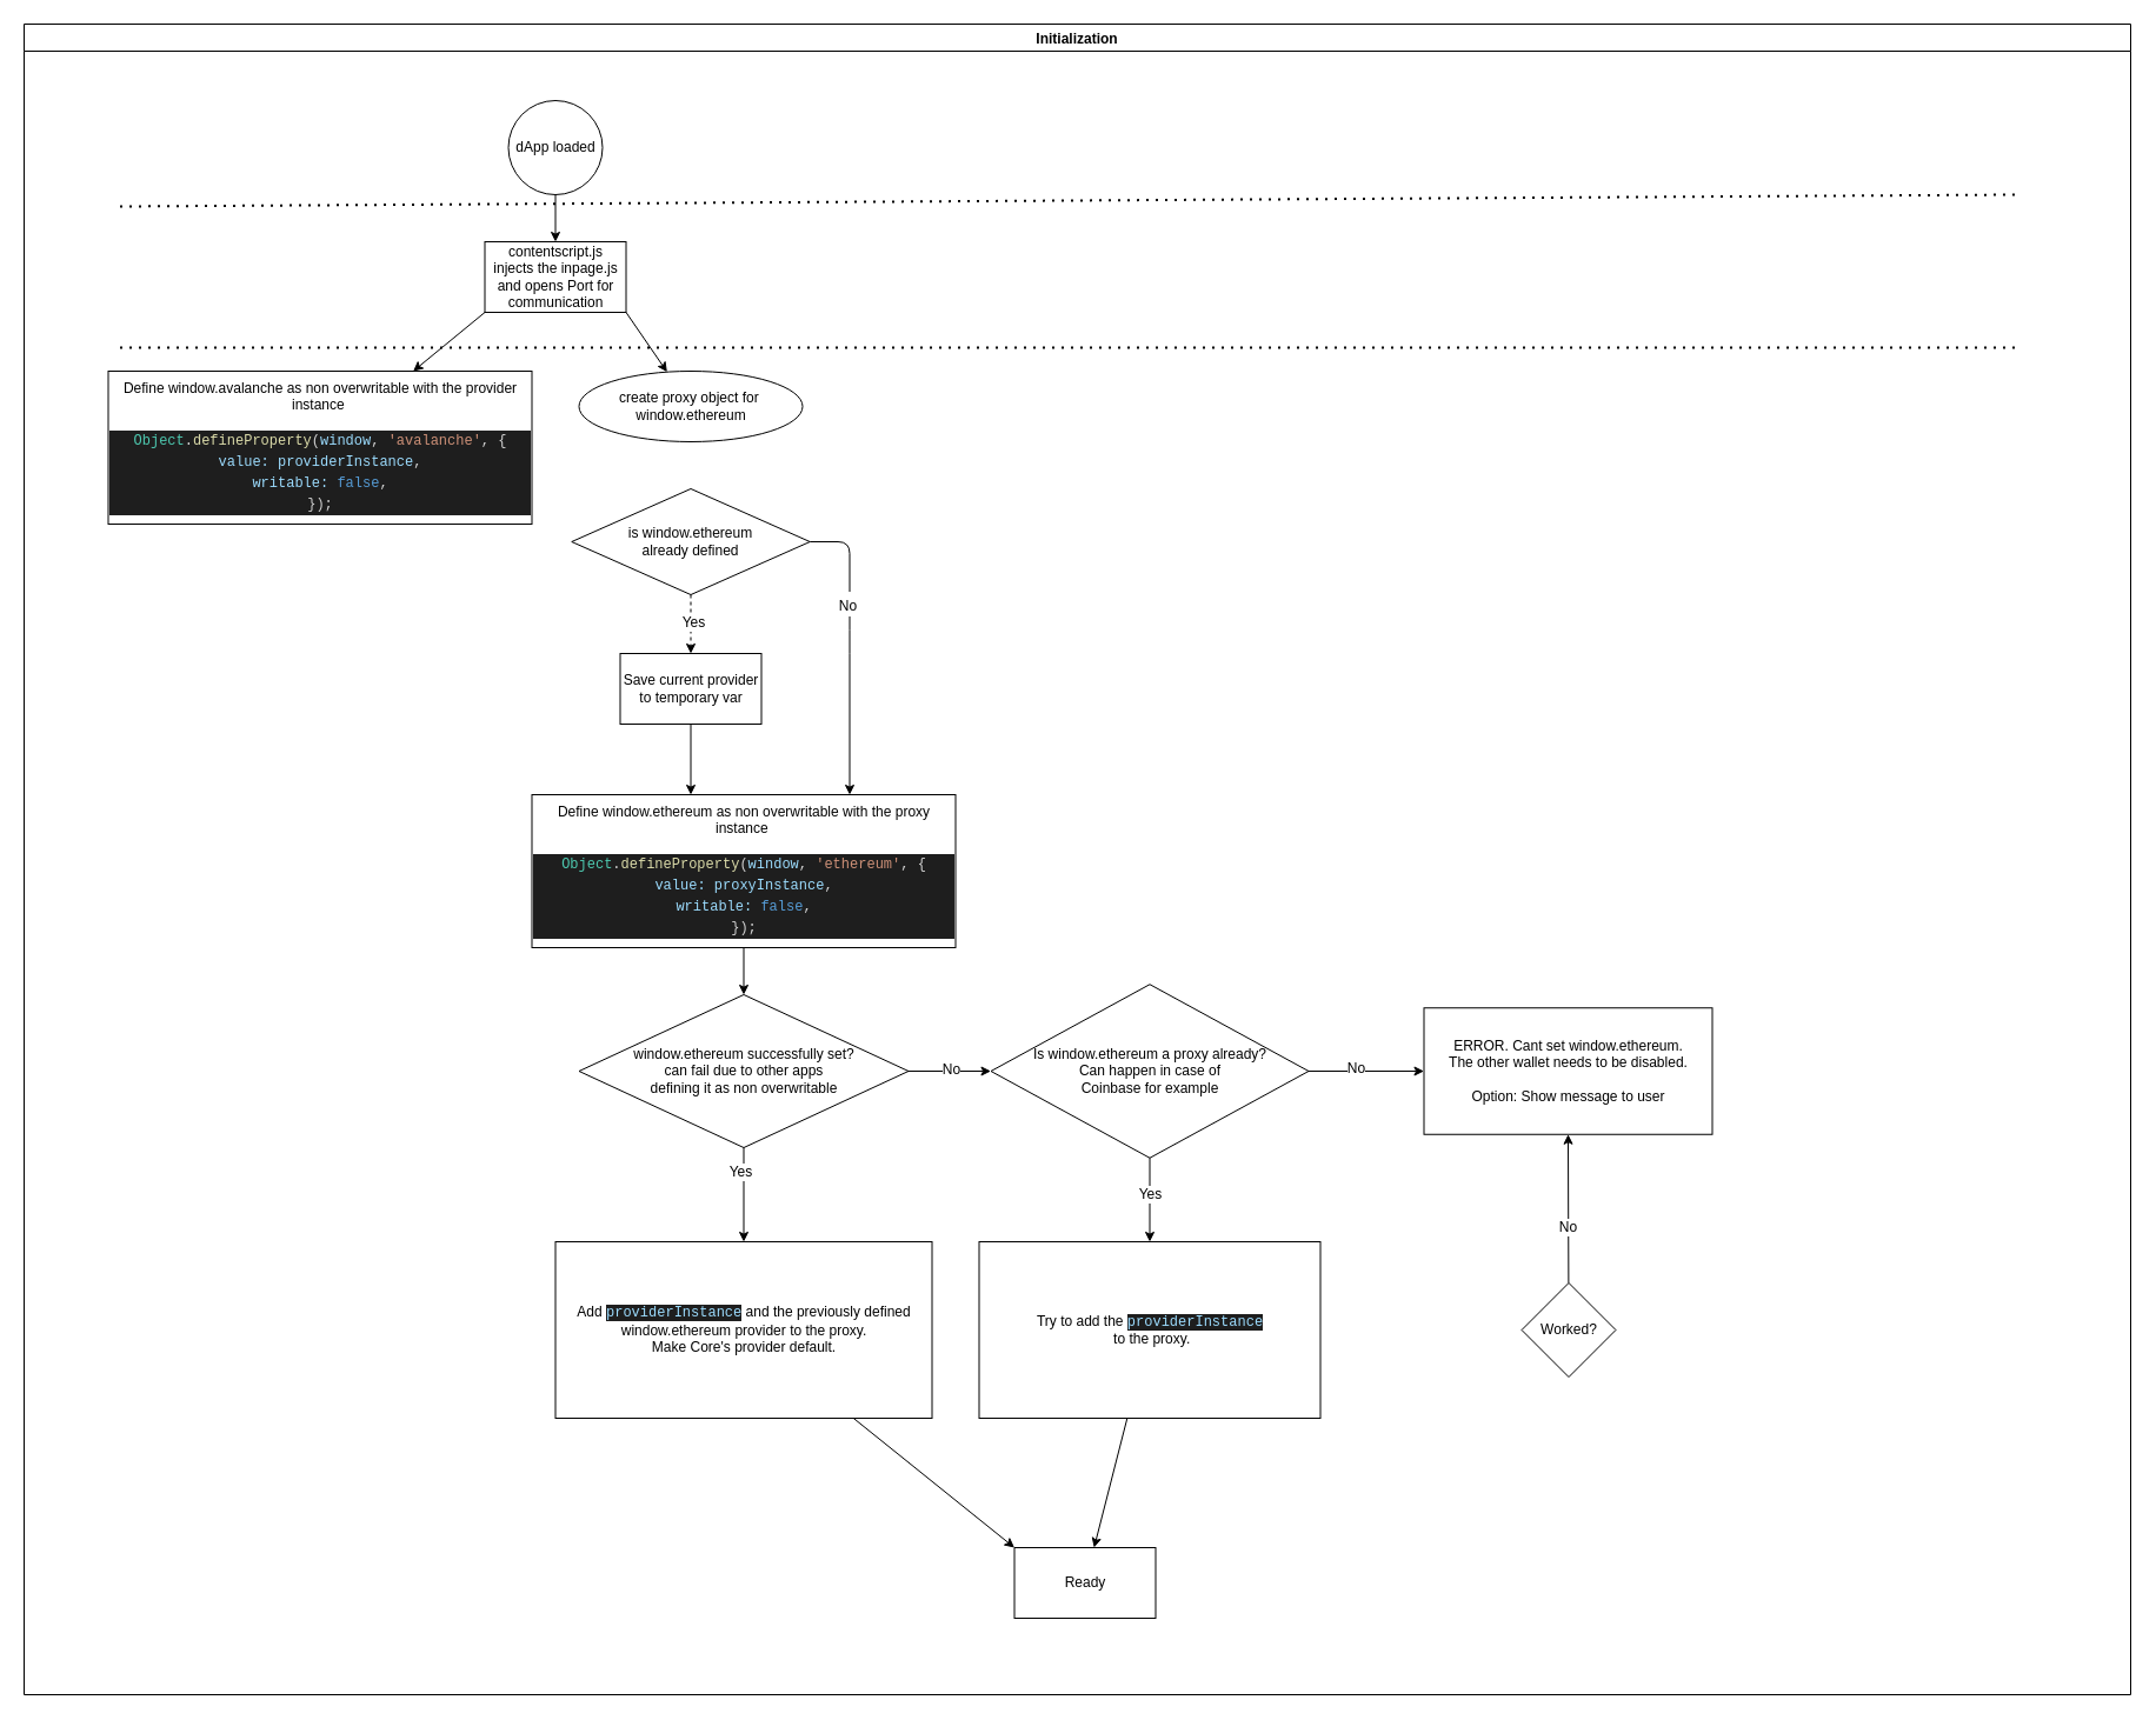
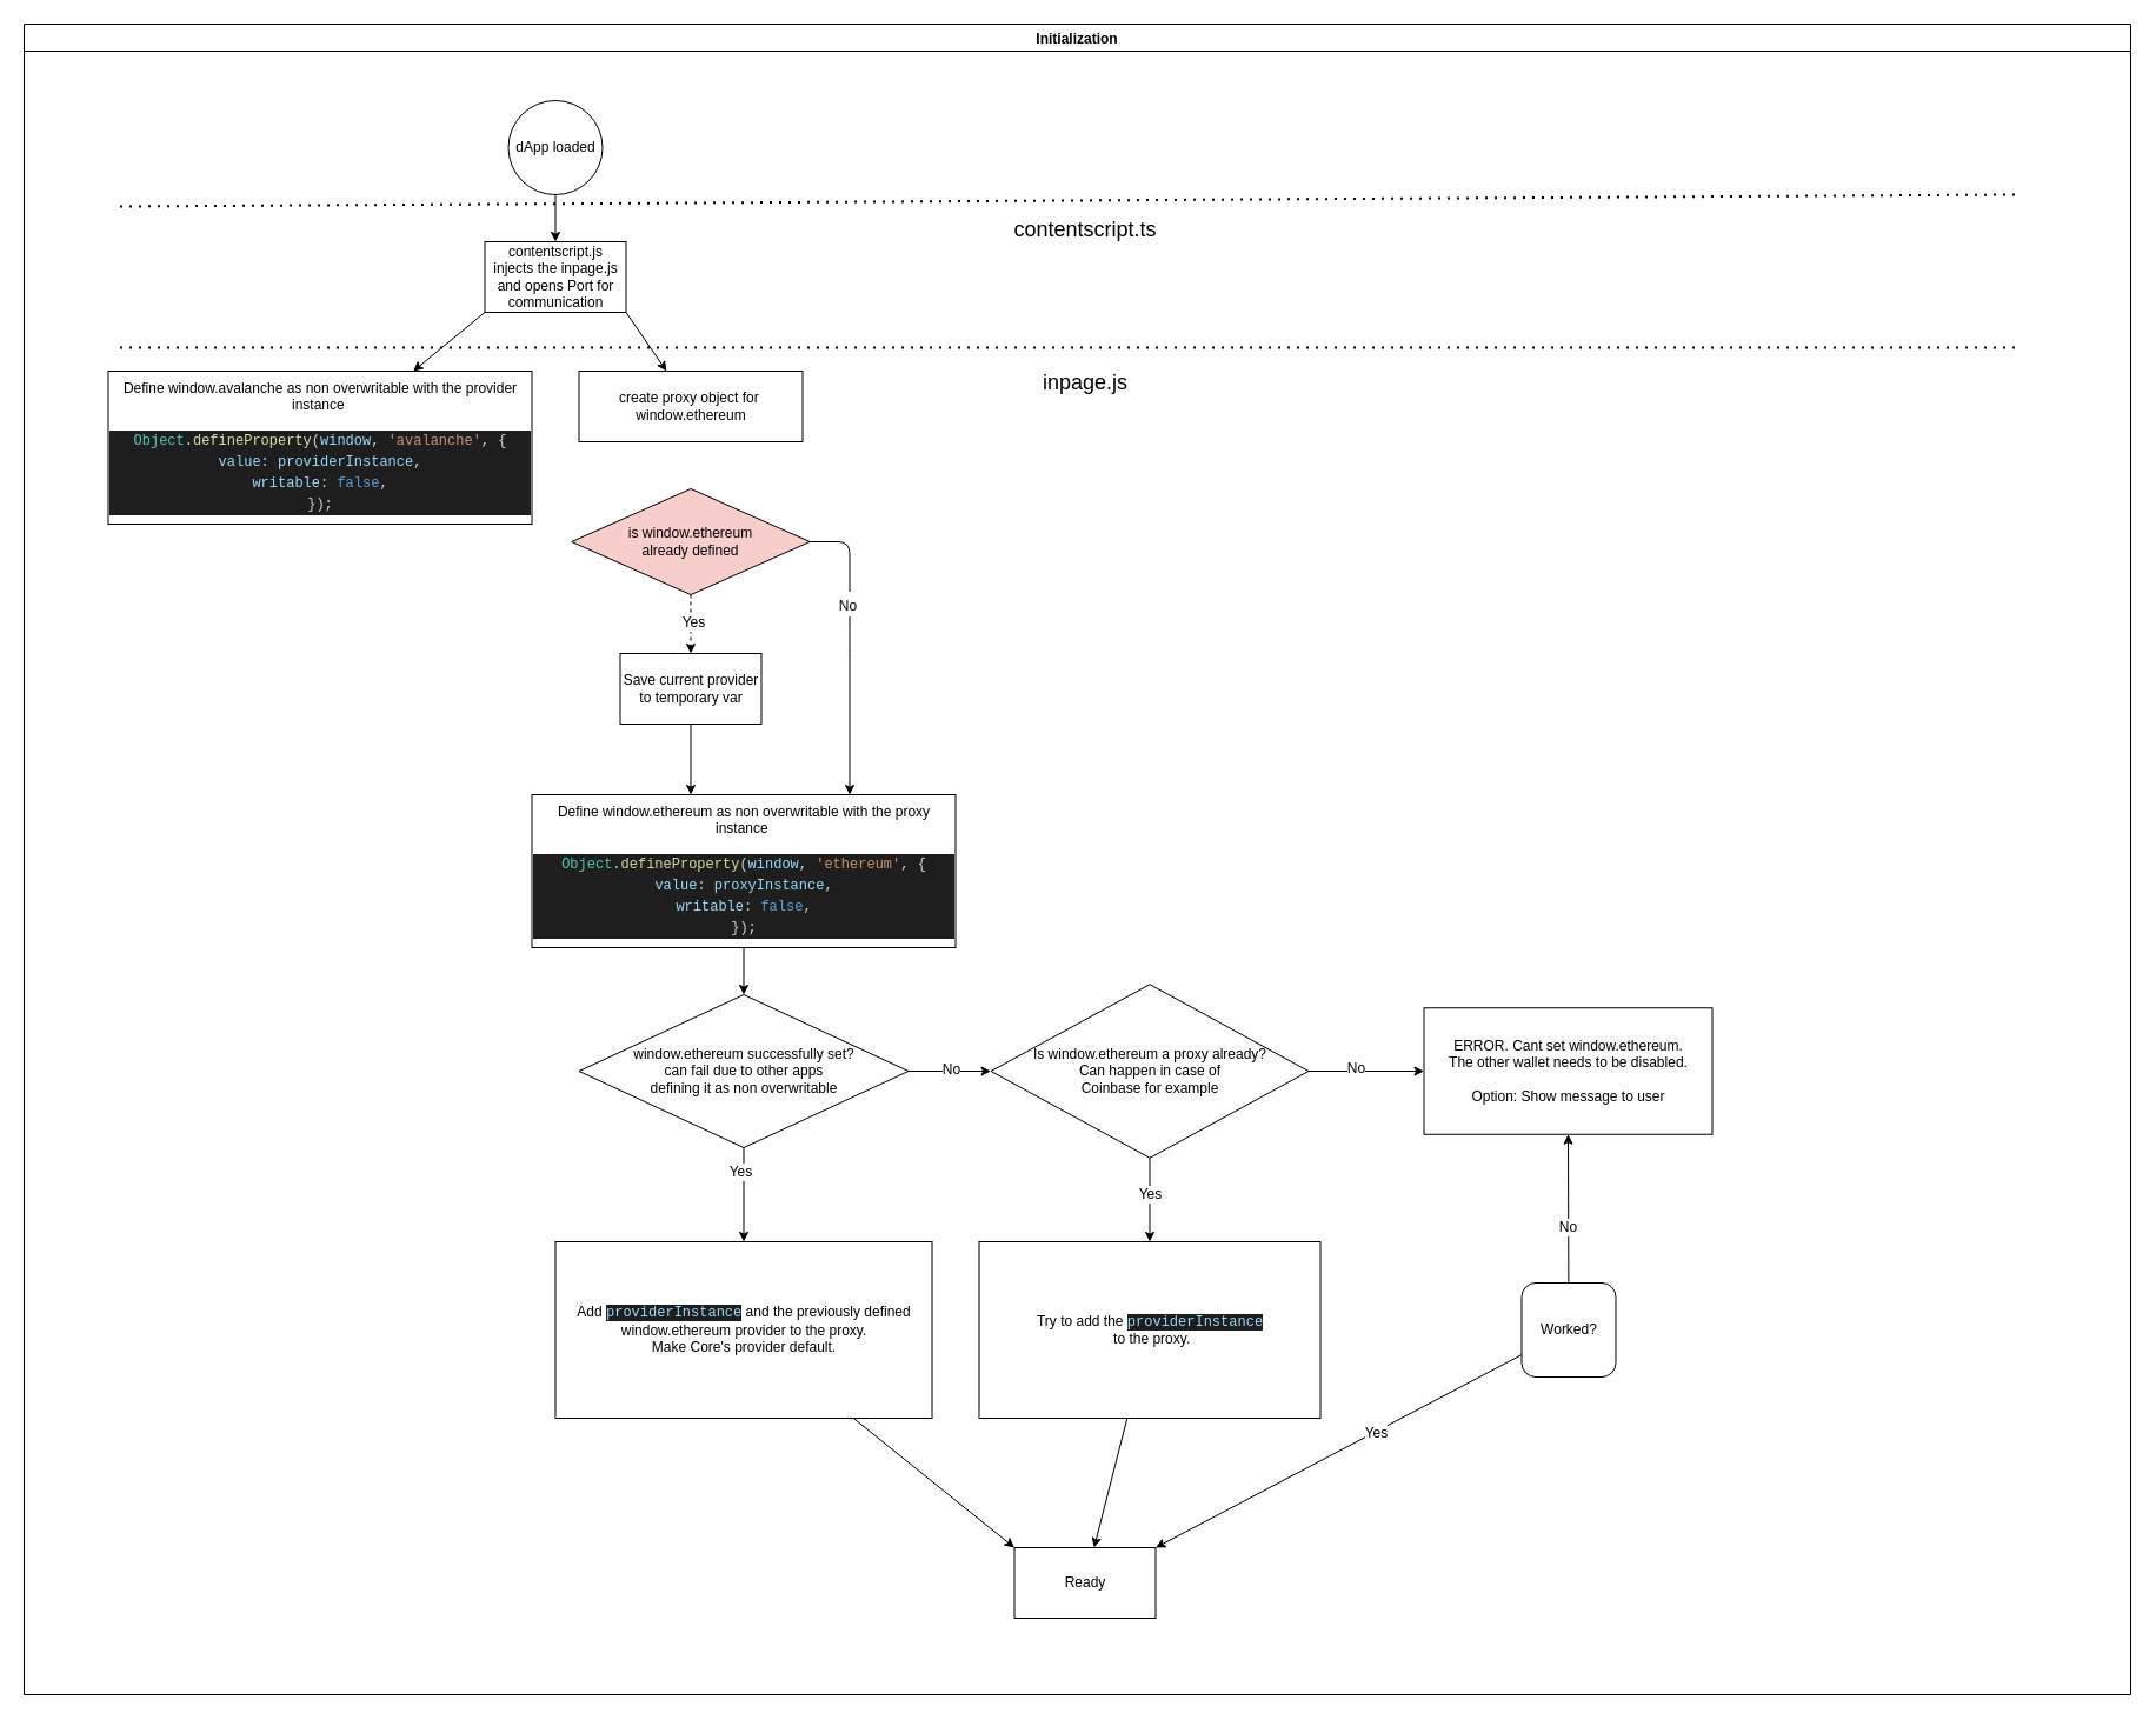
+ <mxCell id="13" value="&lt;font style=&quot;font-size: 18px&quot;&gt;contentscript.ts&lt;/font&gt;" style="text;html=1;strokeColor=none;fillColor=none;align=center;verticalAlign=middle;whiteSpace=wrap;rounded=0;" vertex="1" parent="2"><mxGeometry x="841.5" y="155" width="120" height="40" as="geometry" /></mxCell>
+ <mxCell id="14" value="&lt;font style=&quot;font-size: 18px&quot;&gt;inpage.js&lt;/font&gt;" style="text;html=1;strokeColor=none;fillColor=none;align=center;verticalAlign=middle;whiteSpace=wrap;rounded=0;" vertex="1" parent="2"><mxGeometry x="841.5" y="285" width="120" height="40" as="geometry" /></mxCell>
- <mxCell id="7" value="&lt;span&gt;create proxy object for&amp;nbsp;&lt;br&gt;window.ethereum&lt;/span&gt;" style="ellipse;whiteSpace=wrap;html=1;" vertex="1" parent="2"><mxGeometry x="471.5" y="295" width="190" height="60" as="geometry" /></mxCell>
+ <mxCell id="7" value="&lt;span&gt;create proxy object for&amp;nbsp;&lt;br&gt;window.ethereum&lt;/span&gt;" style="whiteSpace=wrap;html=1;" vertex="1" parent="2"><mxGeometry x="471.5" y="295" width="190" height="60" as="geometry" /></mxCell>
- <mxCell id="9" value="is window.ethereum &lt;br&gt;already defined" style="rhombus;whiteSpace=wrap;html=1;" vertex="1" parent="2"><mxGeometry x="465.25" y="395" width="202.5" height="90" as="geometry" /></mxCell>
+ <mxCell id="9" value="is window.ethereum &lt;br&gt;already defined" style="rhombus;whiteSpace=wrap;html=1;fillColor=#f8cecc;" vertex="1" parent="2"><mxGeometry x="465.25" y="395" width="202.5" height="90" as="geometry" /></mxCell>
- <mxCell id="38" value="Worked?" style="rhombus;whiteSpace=wrap;html=1;" vertex="1" parent="2"><mxGeometry x="1272.5" y="1070" width="80" height="80" as="geometry" /></mxCell>
+ <mxCell id="38" value="Worked?" style="whiteSpace=wrap;html=1;rounded=1;" vertex="1" parent="2"><mxGeometry x="1272.5" y="1070" width="80" height="80" as="geometry" /></mxCell>
+ <mxCell id="42" value="" style="edgeStyle=none;html=1;fontSize=12;entryX=1;entryY=0;entryDx=0;entryDy=0;" edge="1" parent="2" source="38" target="40"><mxGeometry relative="1" as="geometry" /></mxCell>
+ <mxCell id="43" value="Yes" style="edgeLabel;html=1;align=center;verticalAlign=middle;resizable=0;points=[];fontSize=12;" vertex="1" connectable="0" parent="42"><mxGeometry x="-0.2" y="1" relative="1" as="geometry"><mxPoint as="offset" /></mxGeometry></mxCell>
